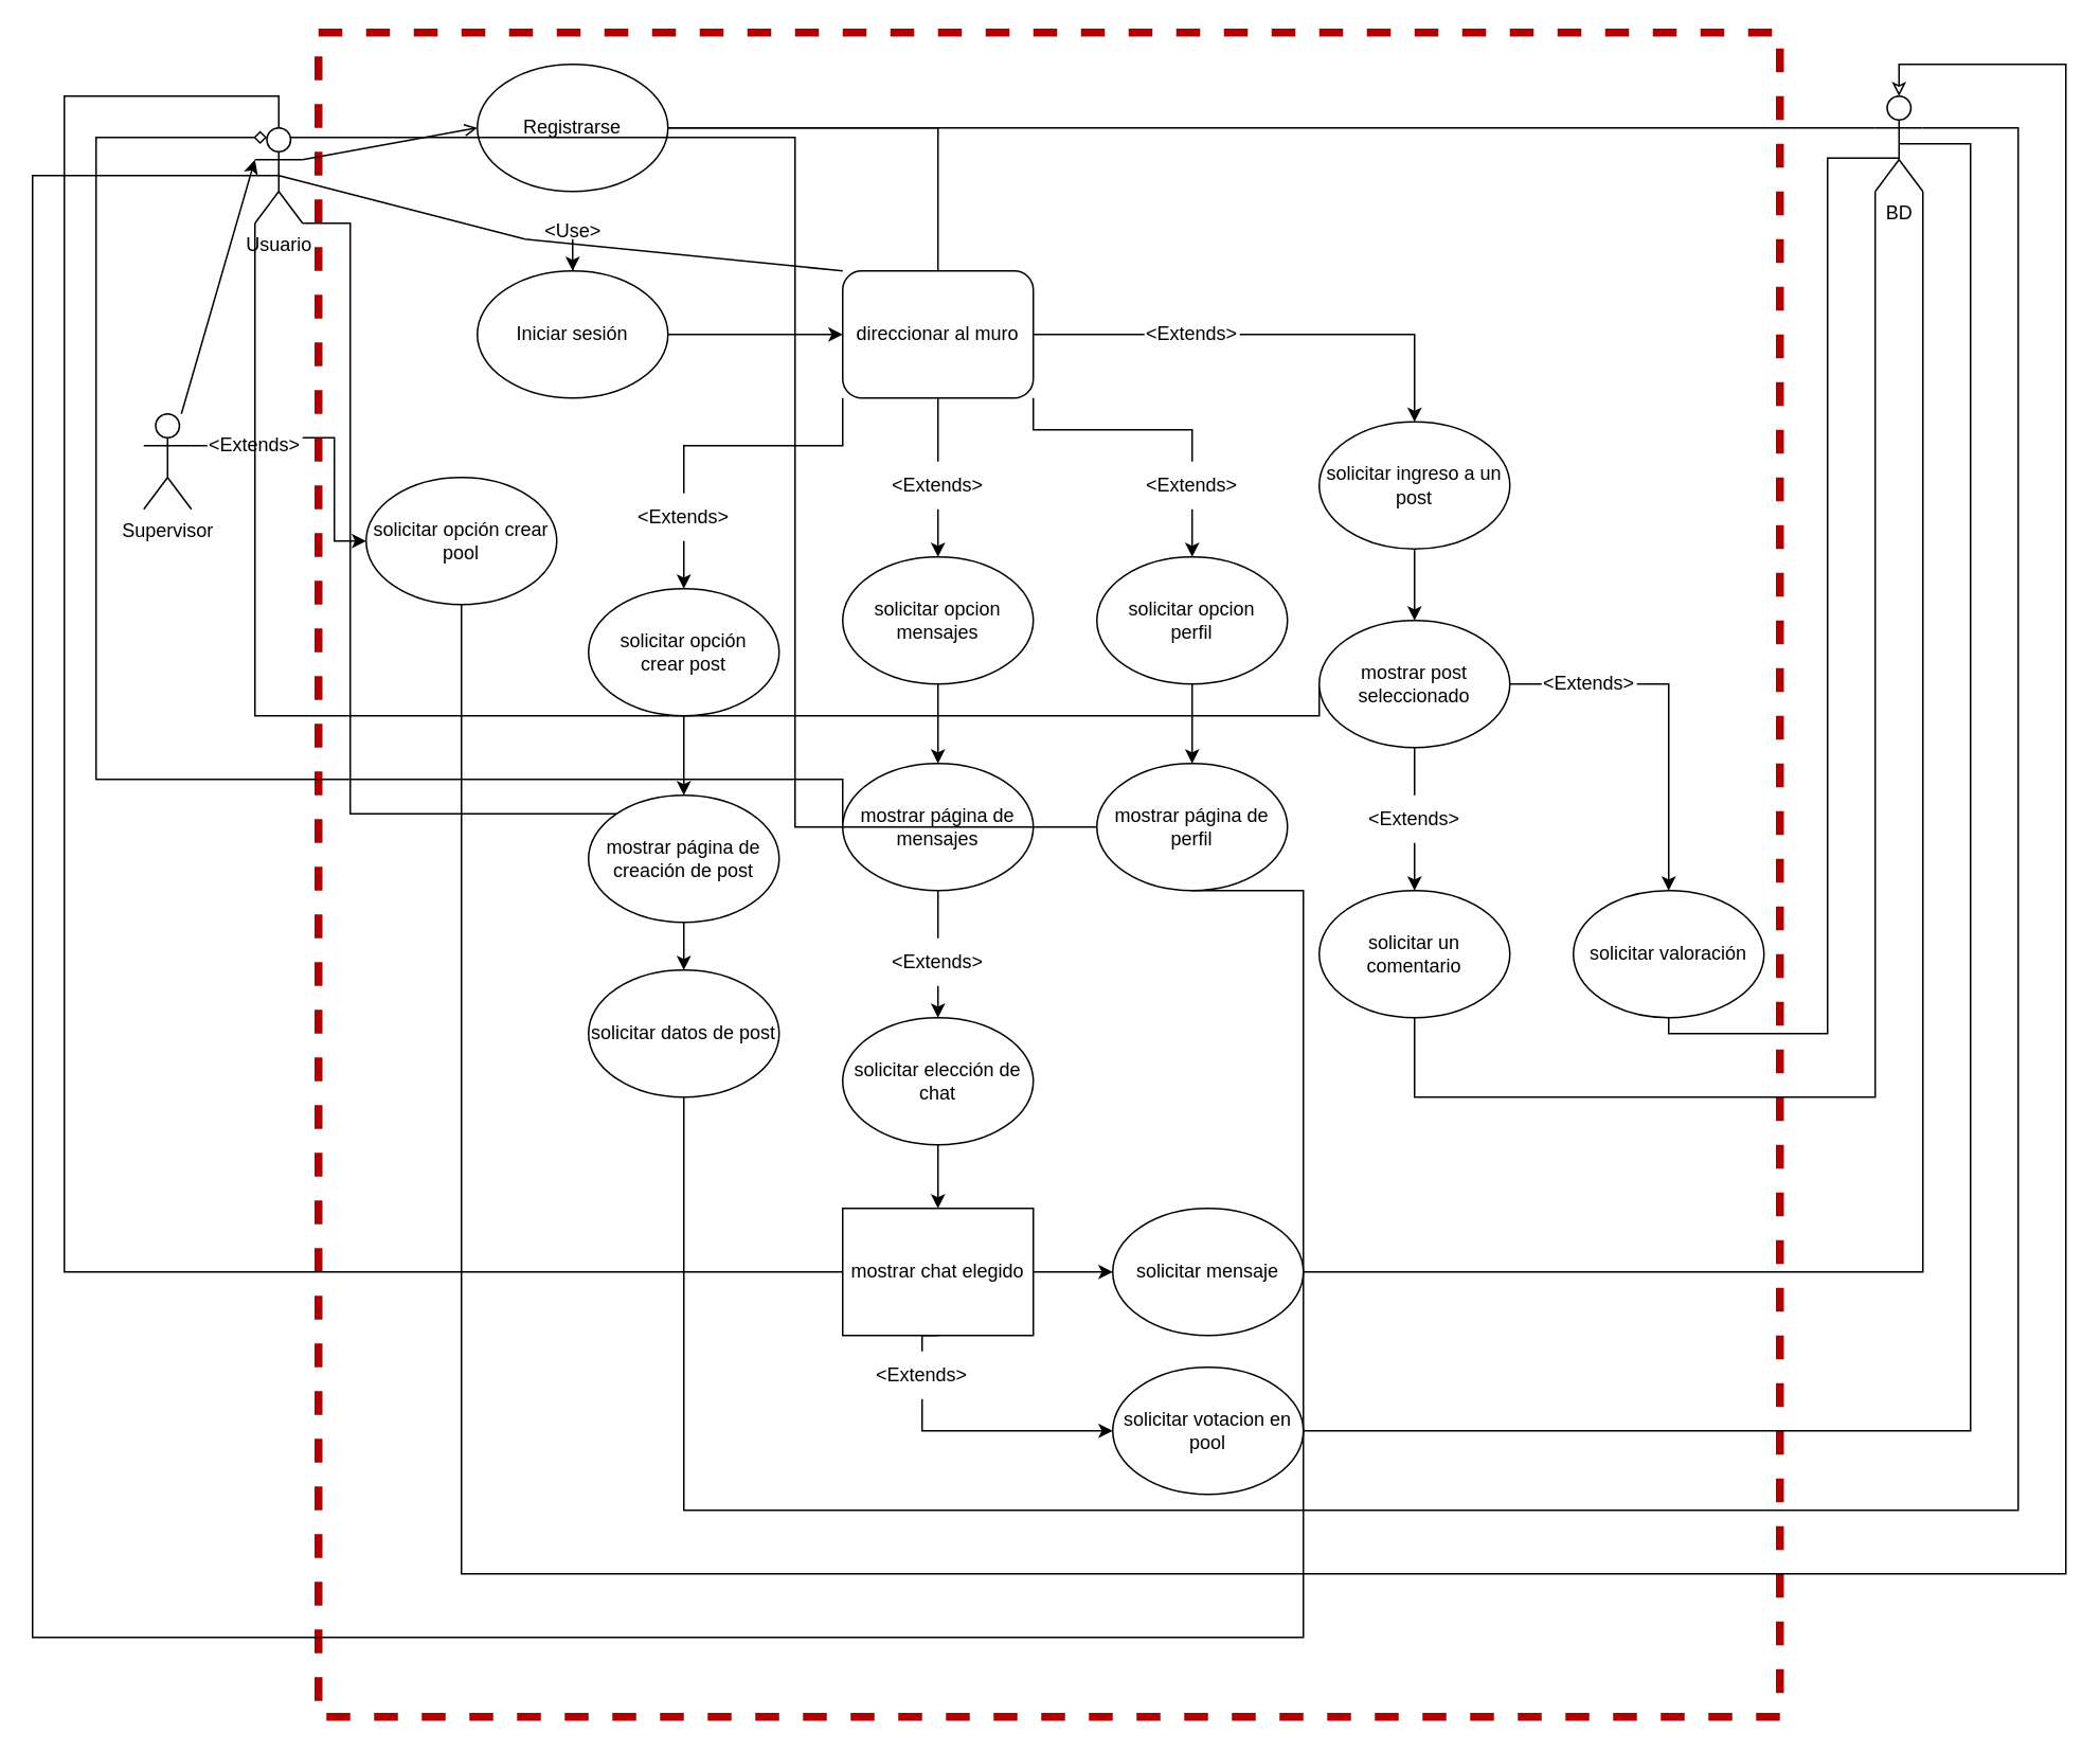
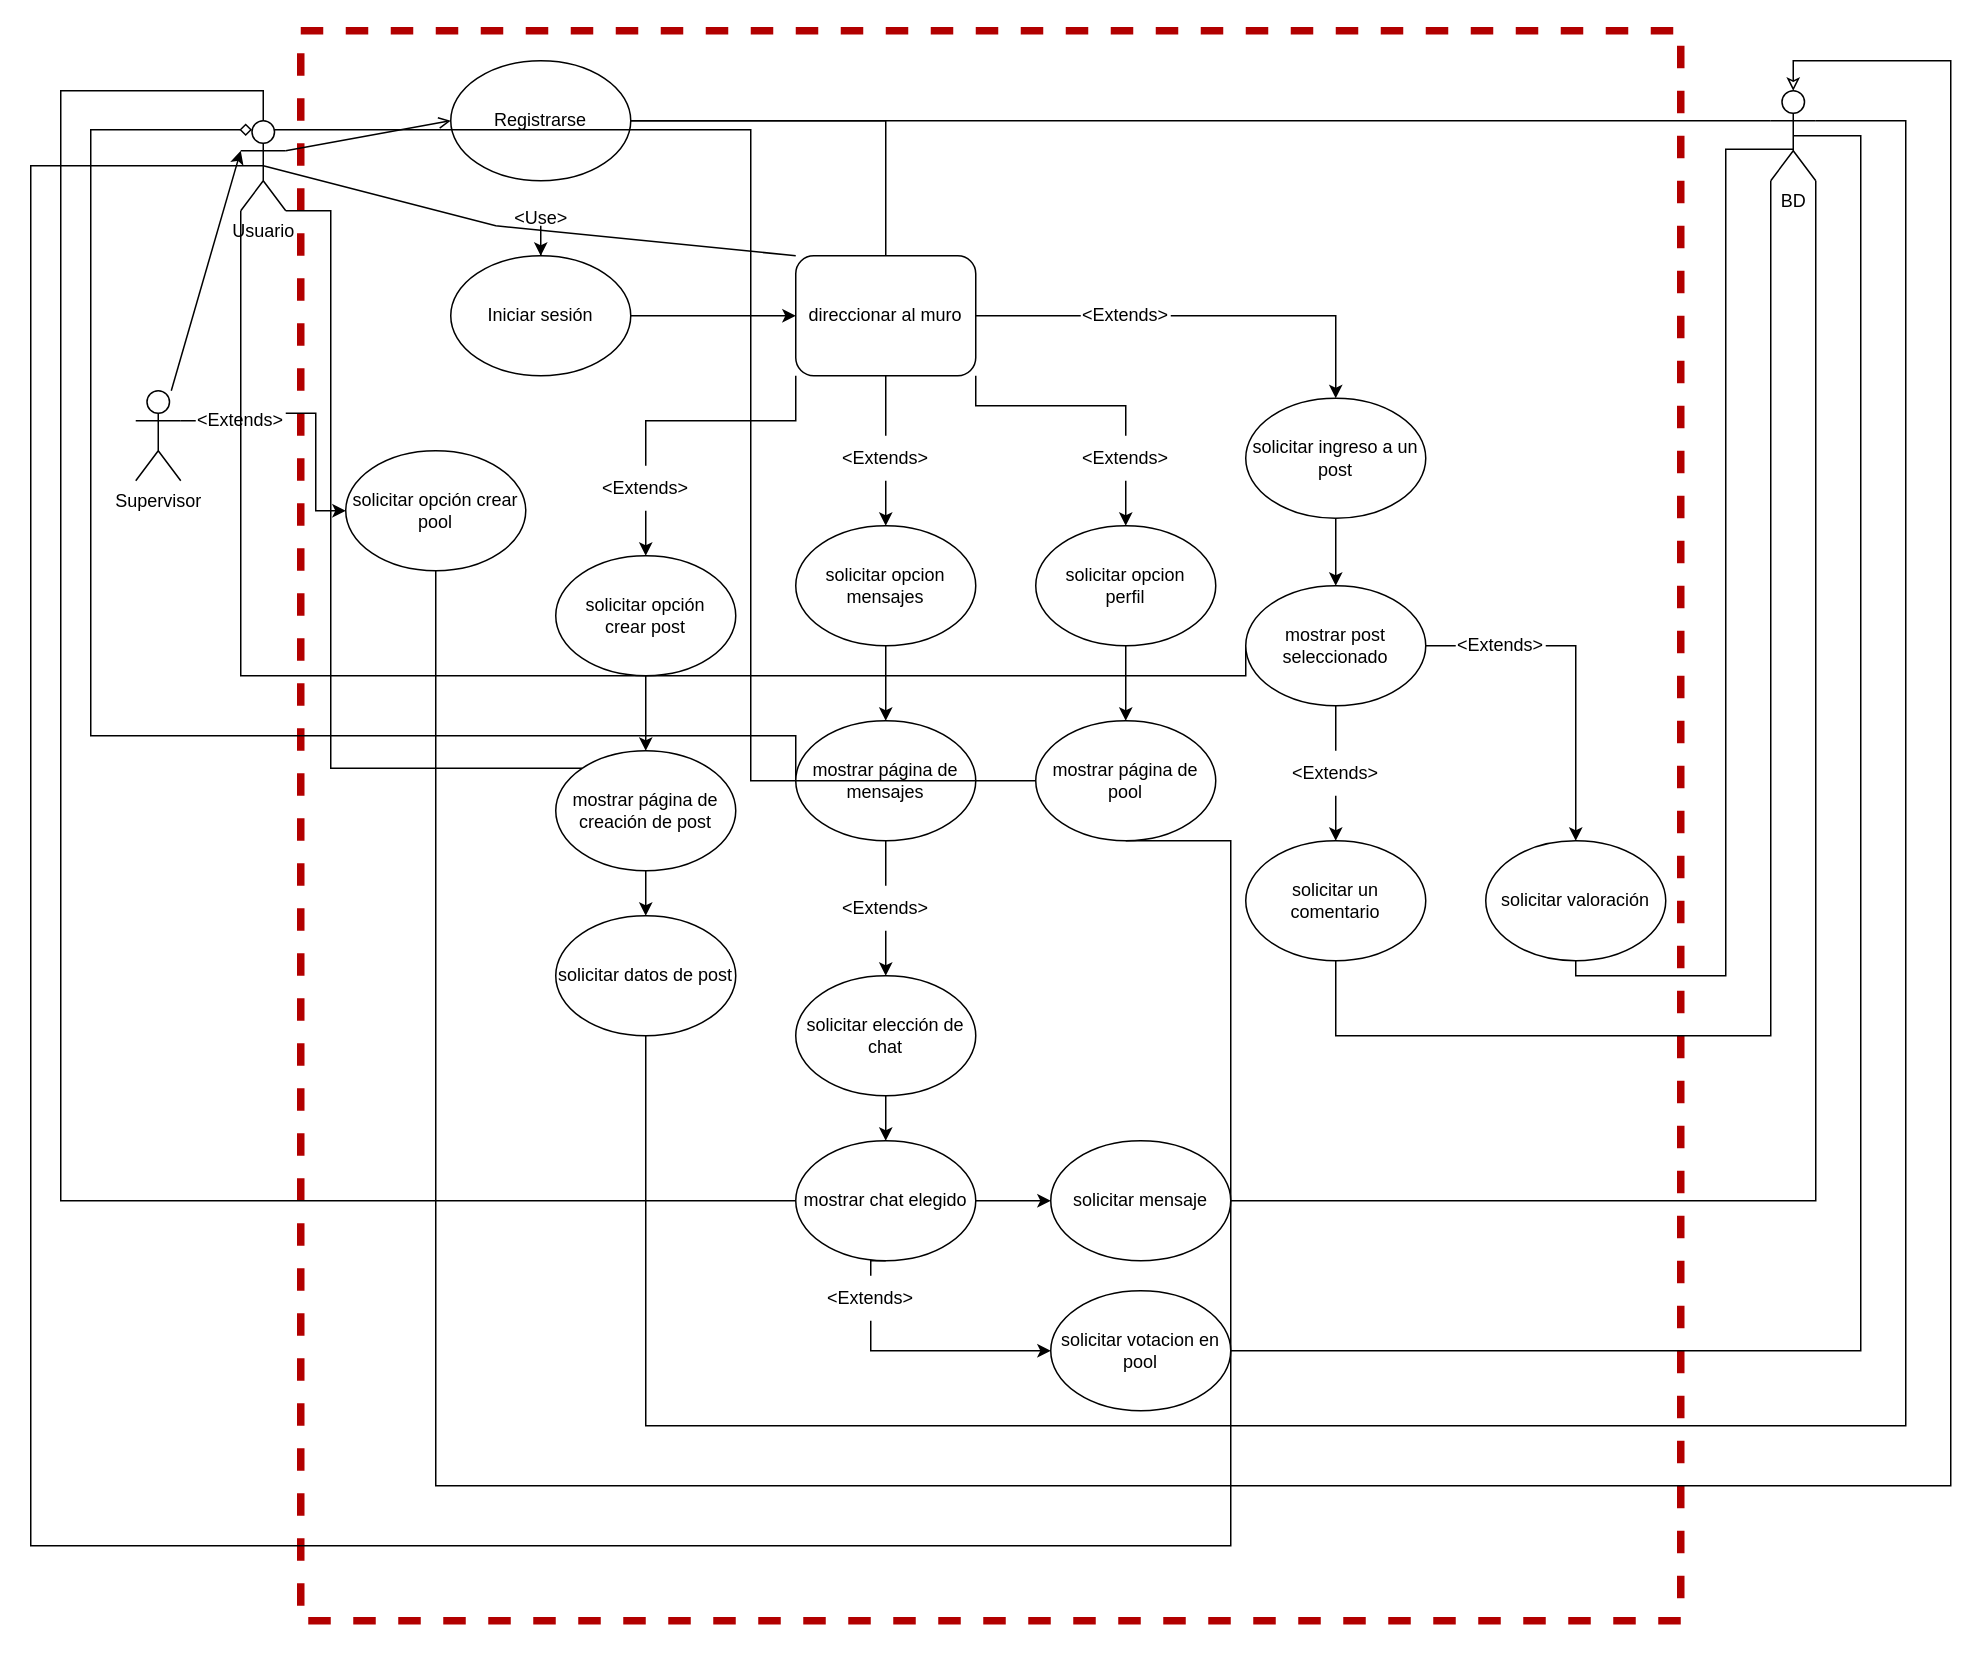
- <mxCell id="50" value="mostrar página de perfil" style="ellipse;whiteSpace=wrap;html=1;" parent="1" vertex="1"><mxGeometry x="690" y="480" width="120" height="80" as="geometry" /></mxCell>
+ <mxCell id="50" value="mostrar página de pool" style="ellipse;whiteSpace=wrap;html=1;" parent="1" vertex="1"><mxGeometry x="690" y="480" width="120" height="80" as="geometry" /></mxCell>
- <mxCell id="40" value="solicitar elección de chat" style="ellipse;whiteSpace=wrap;html=1;" parent="1" vertex="1"><mxGeometry x="530" y="640" width="120" height="80" as="geometry" /></mxCell>
+ <mxCell id="40" value="solicitar elección de chat" style="ellipse;whiteSpace=wrap;html=1;" parent="1" vertex="1"><mxGeometry x="530" y="650" width="120" height="80" as="geometry" /></mxCell>
- <mxCell id="47" value="mostrar chat elegido" style="whiteSpace=wrap;html=1;rounded=0;" parent="1" vertex="1"><mxGeometry x="530" y="760" width="120" height="80" as="geometry" /></mxCell>
+ <mxCell id="47" value="mostrar chat elegido" style="ellipse;whiteSpace=wrap;html=1;" parent="1" vertex="1"><mxGeometry x="530" y="760" width="120" height="80" as="geometry" /></mxCell>
